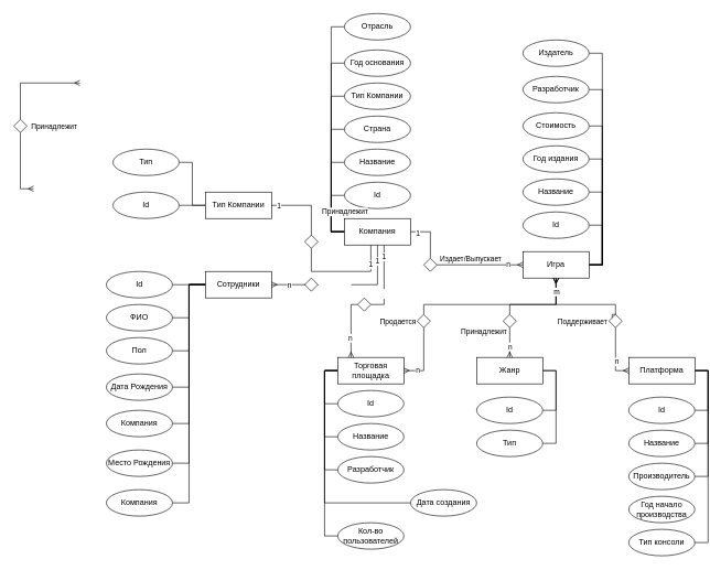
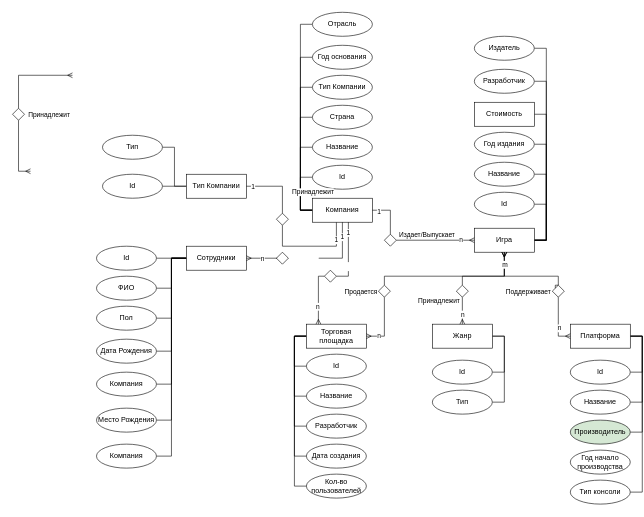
- <mxCell id="12" value="Стоимость" style="ellipse;whiteSpace=wrap;html=1;align=center;shadow=0;strokeColor=default;" vertex="1" parent="1"><mxGeometry x="790" y="170" width="100" height="40" as="geometry" /></mxCell>
+ <mxCell id="12" value="Стоимость" style="whiteSpace=wrap;html=1;align=center;shadow=0;strokeColor=default;rounded=0;" vertex="1" parent="1"><mxGeometry x="790" y="170" width="100" height="40" as="geometry" /></mxCell>
- <mxCell id="22" value="Производитель" style="ellipse;whiteSpace=wrap;html=1;align=center;shadow=0;strokeColor=default;" vertex="1" parent="1"><mxGeometry x="950" y="700" width="100" height="40" as="geometry" /></mxCell>
+ <mxCell id="22" value="Производитель" style="ellipse;whiteSpace=wrap;html=1;align=center;shadow=0;strokeColor=default;fillColor=#d5e8d4;" vertex="1" parent="1"><mxGeometry x="950" y="700" width="100" height="40" as="geometry" /></mxCell>
- <mxCell id="118" value="Дата создания" style="ellipse;whiteSpace=wrap;html=1;align=center;shadow=0;strokeColor=default;" vertex="1" parent="1"><mxGeometry x="620" y="740" width="100" height="40" as="geometry" /></mxCell>
+ <mxCell id="118" value="Дата создания" style="ellipse;whiteSpace=wrap;html=1;align=center;shadow=0;strokeColor=default;" vertex="1" parent="1"><mxGeometry x="510" y="740" width="100" height="40" as="geometry" /></mxCell>
